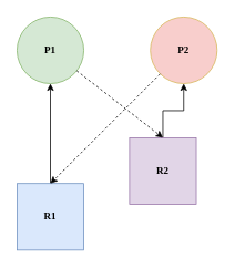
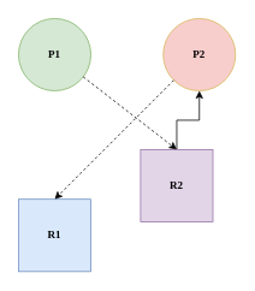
- <mxCell id="4" style="edgeStyle=orthogonalEdgeStyle;rounded=0;orthogonalLoop=1;jettySize=auto;html=1;fontFamily=Fira Sans;" parent="1" source="5" target="2" edge="1"><mxGeometry relative="1" as="geometry" /></mxCell>
